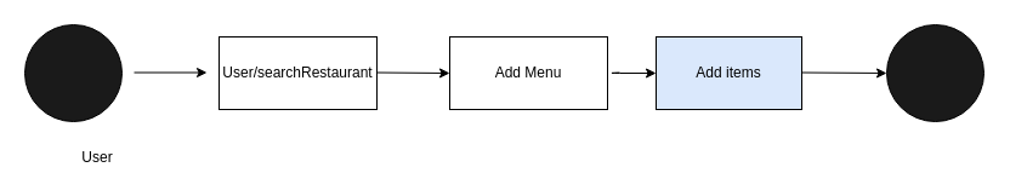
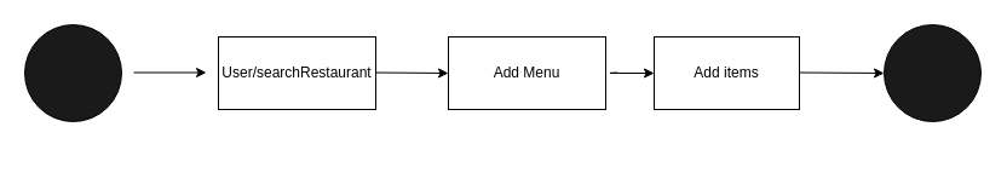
- <mxCell id="4" value="Add items" style="rounded=0;whiteSpace=wrap;html=1;fillColor=#dae8fc;" vertex="1" parent="1"><mxGeometry x="540" y="30" width="120" height="60" as="geometry" /></mxCell>
+ <mxCell id="4" value="Add items" style="rounded=0;whiteSpace=wrap;html=1;" vertex="1" parent="1"><mxGeometry x="540" y="30" width="120" height="60" as="geometry" /></mxCell>
- <mxCell id="5" value="User" style="text;html=1;strokeColor=none;fillColor=none;align=center;verticalAlign=middle;whiteSpace=wrap;rounded=0;" vertex="1" parent="1"><mxGeometry x="60" y="120" width="40" height="20" as="geometry" /></mxCell>
